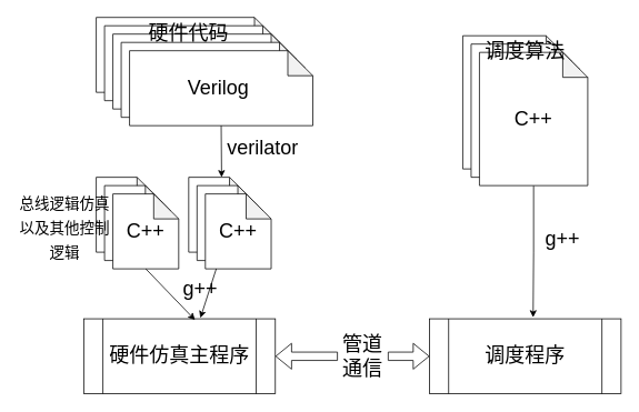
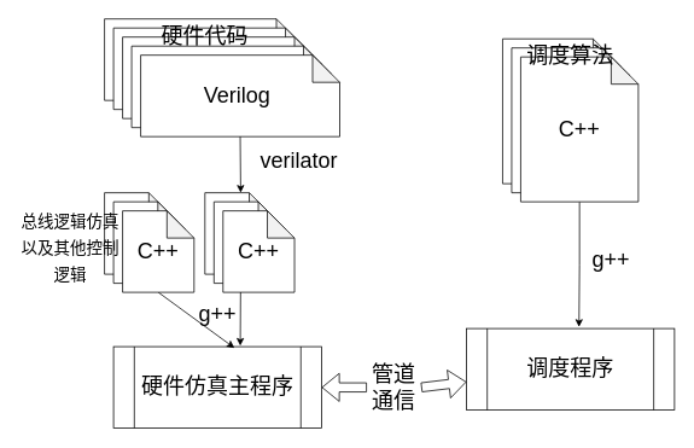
- <mxCell id="18" value="verilator" style="text;html=1;strokeColor=none;fillColor=none;align=center;verticalAlign=middle;whiteSpace=wrap;rounded=0;fontSize=24;" vertex="1" parent="1"><mxGeometry x="285" y="162" width="60" height="30" as="geometry" /></mxCell>
+ <mxCell id="18" value="verilator" style="text;html=1;strokeColor=none;fillColor=none;align=center;verticalAlign=middle;whiteSpace=wrap;rounded=0;fontSize=24;" vertex="1" parent="1"><mxGeometry x="300" y="162" width="60" height="30" as="geometry" /></mxCell>
- <mxCell id="4" value="硬件仿真主程序" style="shape=process;whiteSpace=wrap;html=1;backgroundOutline=1;fontSize=24;" vertex="1" parent="1"><mxGeometry x="100" y="382" width="230" height="90" as="geometry" /></mxCell>
+ <mxCell id="4" value="硬件仿真主程序" style="shape=process;whiteSpace=wrap;html=1;backgroundOutline=1;fontSize=24;" vertex="1" parent="1"><mxGeometry x="125" y="382" width="230" height="90" as="geometry" /></mxCell>
- <mxCell id="5" value="调度程序" style="shape=process;whiteSpace=wrap;html=1;backgroundOutline=1;fontSize=24;" vertex="1" parent="1"><mxGeometry x="515" y="382" width="230" height="90" as="geometry" /></mxCell>
+ <mxCell id="5" value="调度程序" style="shape=process;whiteSpace=wrap;html=1;backgroundOutline=1;fontSize=24;" vertex="1" parent="1"><mxGeometry x="515" y="362" width="230" height="90" as="geometry" /></mxCell>
